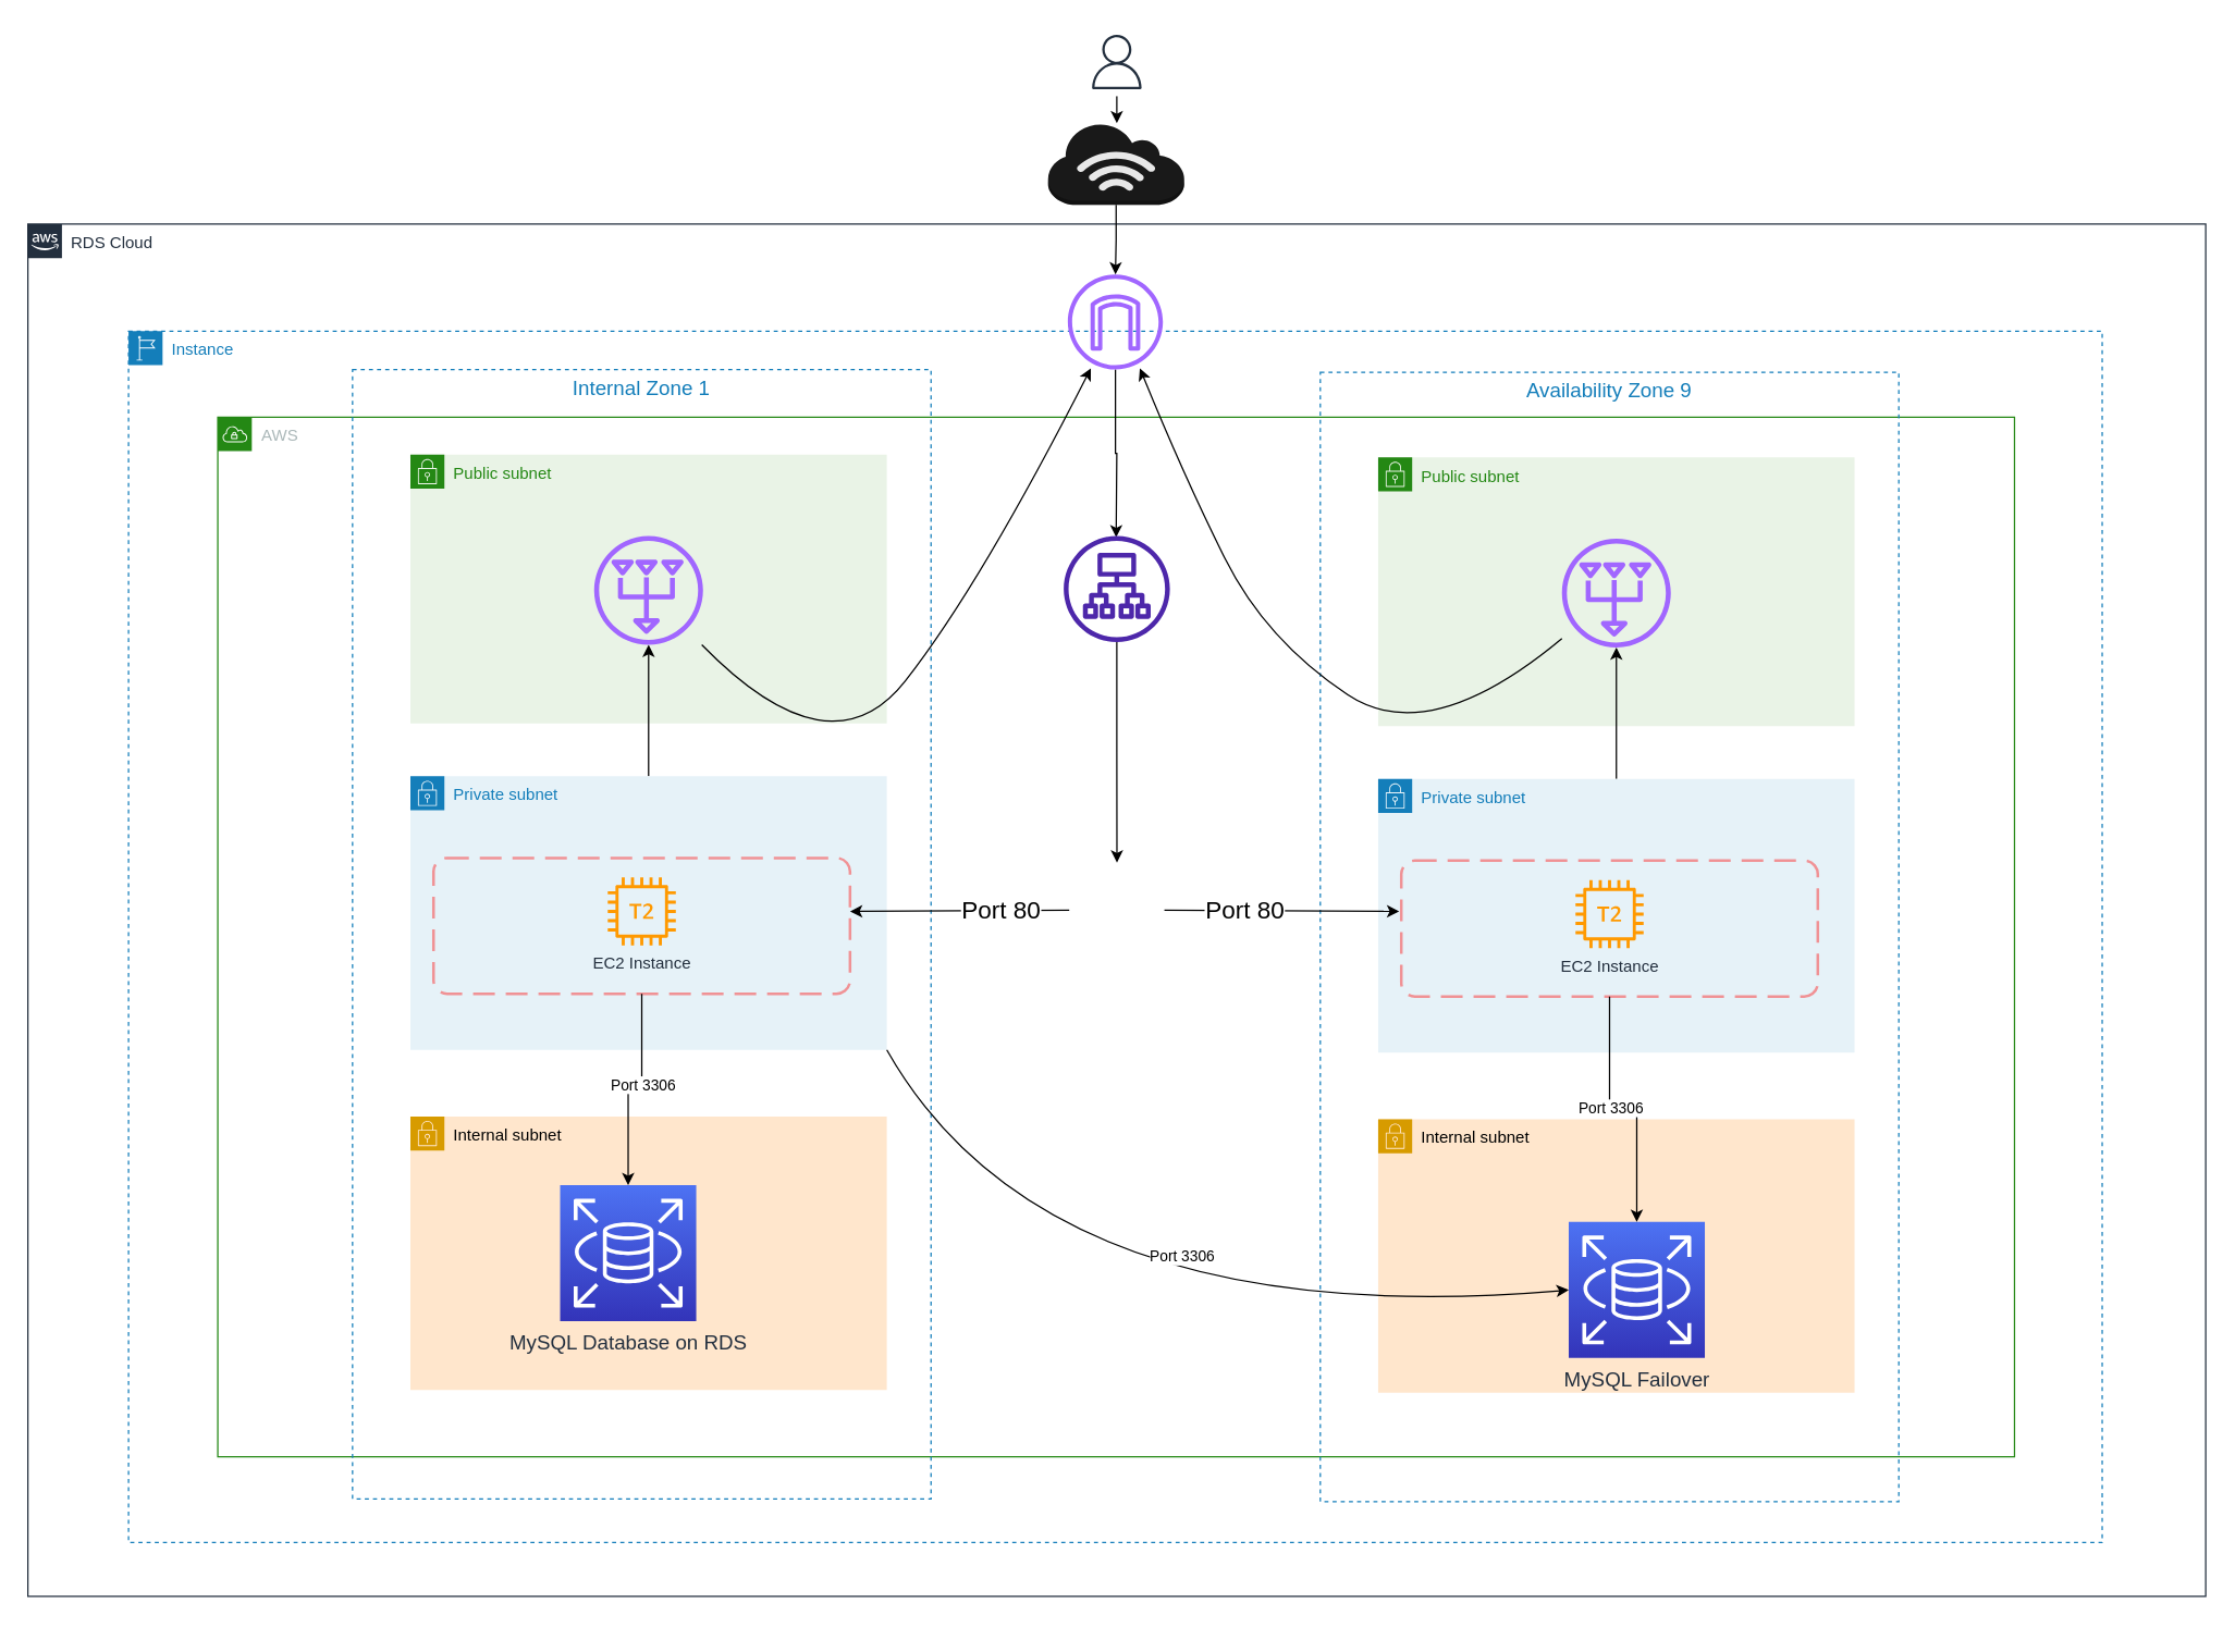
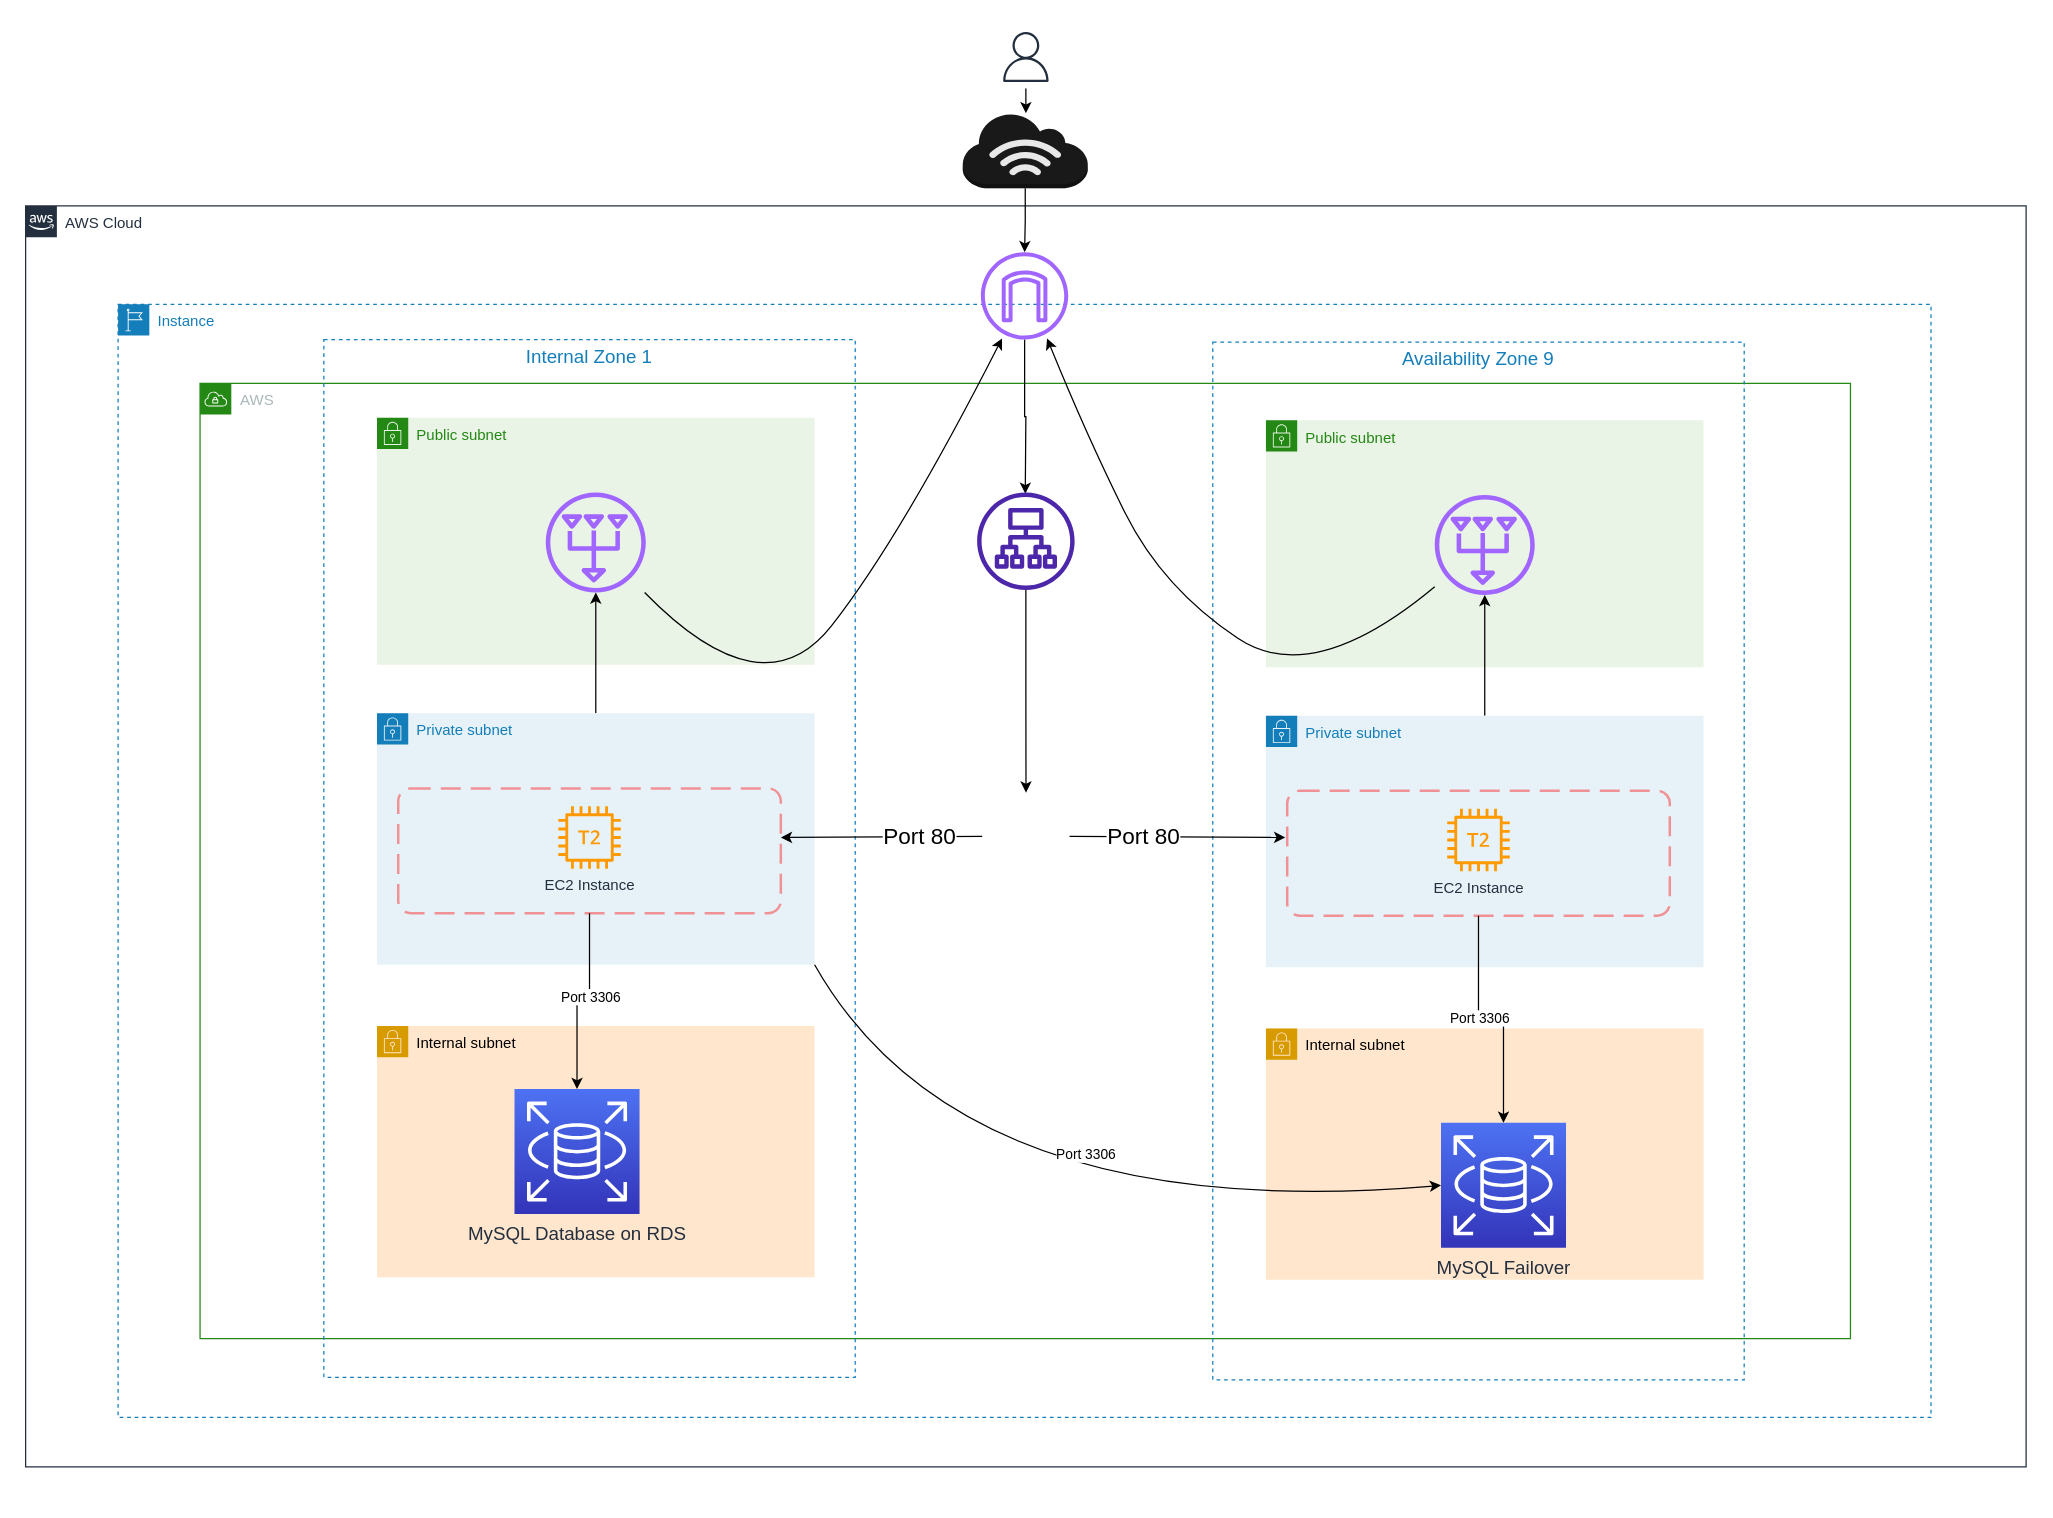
- <mxCell id="2" value="RDS Cloud" style="points=[[0,0],[0.25,0],[0.5,0],[0.75,0],[1,0],[1,0.25],[1,0.5],[1,0.75],[1,1],[0.75,1],[0.5,1],[0.25,1],[0,1],[0,0.75],[0,0.5],[0,0.25]];outlineConnect=0;gradientColor=none;html=1;whiteSpace=wrap;fontSize=12;fontStyle=0;shape=mxgraph.aws4.group;grIcon=mxgraph.aws4.group_aws_cloud_alt;strokeColor=#232F3E;fillColor=default;verticalAlign=top;align=left;spacingLeft=30;fontColor=#232F3E;dashed=0;" parent="1" vertex="1"><mxGeometry x="20" y="164.12" width="1600" height="1008.46" as="geometry" /></mxCell>
+ <mxCell id="2" value="AWS Cloud" style="points=[[0,0],[0.25,0],[0.5,0],[0.75,0],[1,0],[1,0.25],[1,0.5],[1,0.75],[1,1],[0.75,1],[0.5,1],[0.25,1],[0,1],[0,0.75],[0,0.5],[0,0.25]];outlineConnect=0;gradientColor=none;html=1;whiteSpace=wrap;fontSize=12;fontStyle=0;shape=mxgraph.aws4.group;grIcon=mxgraph.aws4.group_aws_cloud_alt;strokeColor=#232F3E;fillColor=default;verticalAlign=top;align=left;spacingLeft=30;fontColor=#232F3E;dashed=0;" parent="1" vertex="1"><mxGeometry x="20" y="164.12" width="1600" height="1008.46" as="geometry" /></mxCell>
